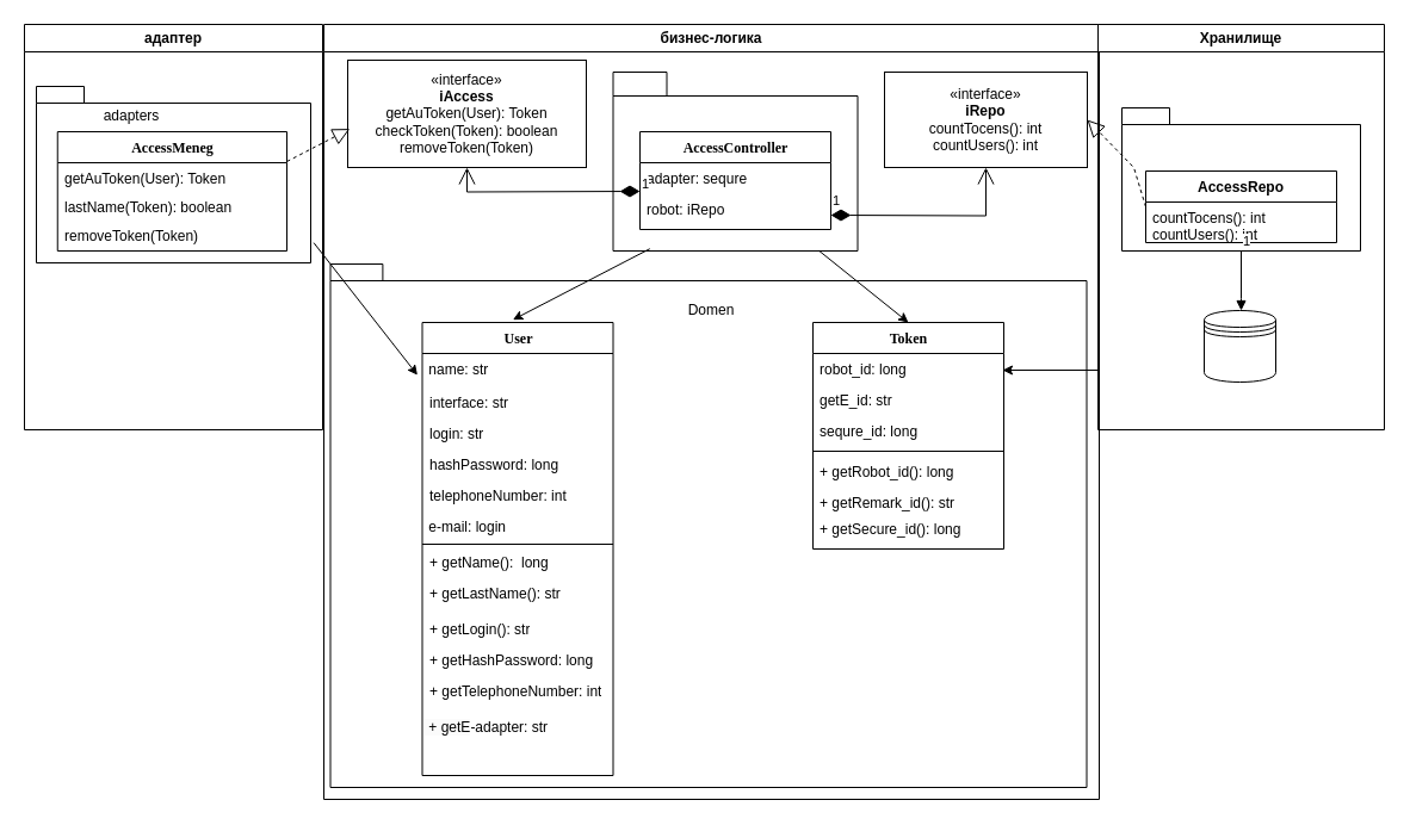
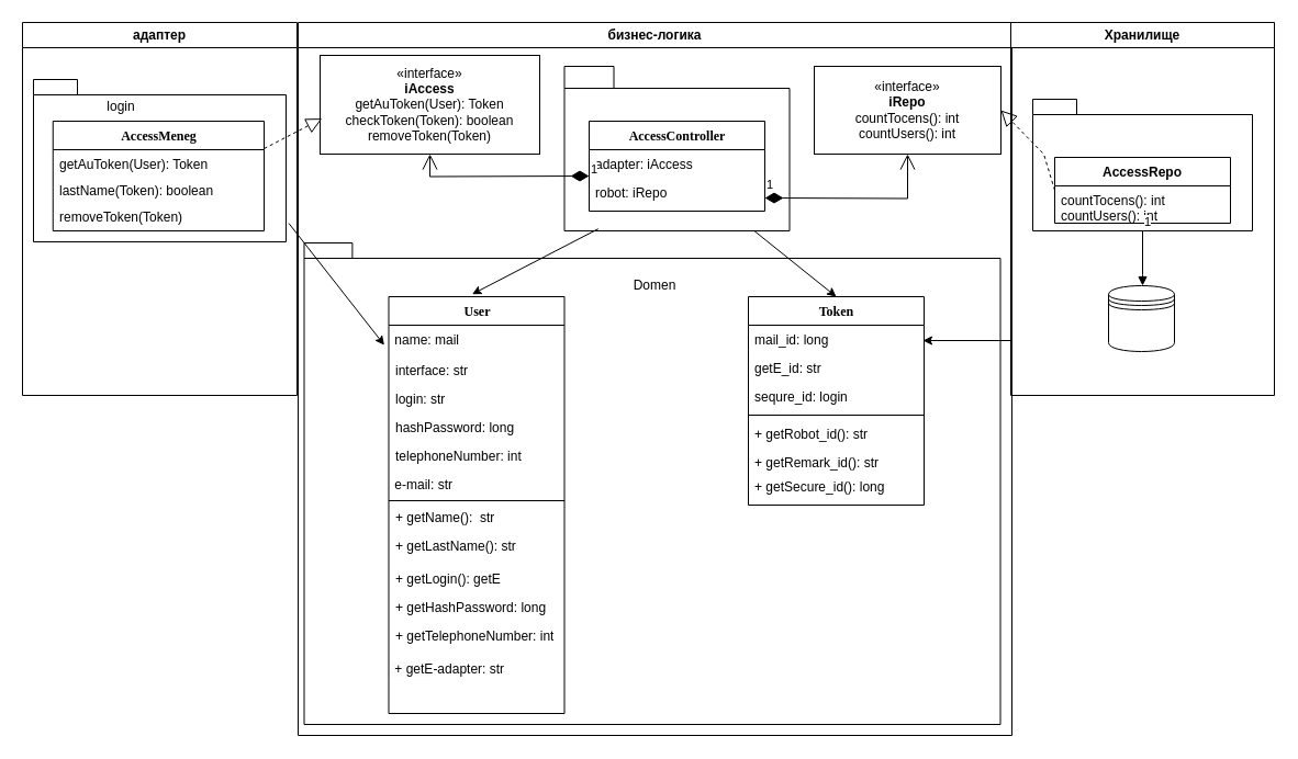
- <mxCell id="46" value="adapters" style="text;html=1;strokeColor=none;fillColor=none;align=center;verticalAlign=middle;whiteSpace=wrap;rounded=0;" parent="44" vertex="1"><mxGeometry x="60" y="62" width="60" height="30" as="geometry" /></mxCell>
+ <mxCell id="46" value="login" style="text;html=1;strokeColor=none;fillColor=none;align=center;verticalAlign=middle;whiteSpace=wrap;rounded=0;" parent="44" vertex="1"><mxGeometry x="60" y="62" width="60" height="30" as="geometry" /></mxCell>
- <mxCell id="7" value="adapter: sequre" style="text;html=1;strokeColor=none;fillColor=none;align=left;verticalAlign=top;spacingLeft=4;spacingRight=4;whiteSpace=wrap;overflow=hidden;rotatable=0;points=[[0,0.5],[1,0.5]];portConstraint=eastwest;" parent="6" vertex="1"><mxGeometry y="26" width="160" height="26" as="geometry" /></mxCell>
+ <mxCell id="7" value="adapter: iAccess" style="text;html=1;strokeColor=none;fillColor=none;align=left;verticalAlign=top;spacingLeft=4;spacingRight=4;whiteSpace=wrap;overflow=hidden;rotatable=0;points=[[0,0.5],[1,0.5]];portConstraint=eastwest;" parent="6" vertex="1"><mxGeometry y="26" width="160" height="26" as="geometry" /></mxCell>
- <mxCell id="13" value="&amp;nbsp;name: str" style="text;whiteSpace=wrap;html=1;" parent="12" vertex="1"><mxGeometry y="26" width="160" height="28" as="geometry" /></mxCell>
+ <mxCell id="13" value="&amp;nbsp;name: mail" style="text;whiteSpace=wrap;html=1;" parent="12" vertex="1"><mxGeometry y="26" width="160" height="28" as="geometry" /></mxCell>
- <mxCell id="29" value="robot_id: long" style="text;html=1;strokeColor=none;fillColor=none;align=left;verticalAlign=top;spacingLeft=4;spacingRight=4;whiteSpace=wrap;overflow=hidden;rotatable=0;points=[[0,0.5],[1,0.5]];portConstraint=eastwest;" parent="28" vertex="1"><mxGeometry y="26" width="160" height="26" as="geometry" /></mxCell>
+ <mxCell id="29" value="mail_id: long" style="text;html=1;strokeColor=none;fillColor=none;align=left;verticalAlign=top;spacingLeft=4;spacingRight=4;whiteSpace=wrap;overflow=hidden;rotatable=0;points=[[0,0.5],[1,0.5]];portConstraint=eastwest;" parent="28" vertex="1"><mxGeometry y="26" width="160" height="26" as="geometry" /></mxCell>
- <mxCell id="31" value="sequre_id: long" style="text;html=1;strokeColor=none;fillColor=none;align=left;verticalAlign=top;spacingLeft=4;spacingRight=4;whiteSpace=wrap;overflow=hidden;rotatable=0;points=[[0,0.5],[1,0.5]];portConstraint=eastwest;" parent="28" vertex="1"><mxGeometry y="78" width="160" height="26" as="geometry" /></mxCell>
+ <mxCell id="31" value="sequre_id: login" style="text;html=1;strokeColor=none;fillColor=none;align=left;verticalAlign=top;spacingLeft=4;spacingRight=4;whiteSpace=wrap;overflow=hidden;rotatable=0;points=[[0,0.5],[1,0.5]];portConstraint=eastwest;" parent="28" vertex="1"><mxGeometry y="78" width="160" height="26" as="geometry" /></mxCell>
- <mxCell id="33" value="+ getRobot_id(): long" style="text;html=1;strokeColor=none;fillColor=none;align=left;verticalAlign=top;spacingLeft=4;spacingRight=4;whiteSpace=wrap;overflow=hidden;rotatable=0;points=[[0,0.5],[1,0.5]];portConstraint=eastwest;" parent="28" vertex="1"><mxGeometry y="112" width="160" height="26" as="geometry" /></mxCell>
+ <mxCell id="33" value="+ getRobot_id(): str" style="text;html=1;strokeColor=none;fillColor=none;align=left;verticalAlign=top;spacingLeft=4;spacingRight=4;whiteSpace=wrap;overflow=hidden;rotatable=0;points=[[0,0.5],[1,0.5]];portConstraint=eastwest;" parent="28" vertex="1"><mxGeometry y="112" width="160" height="26" as="geometry" /></mxCell>
- <mxCell id="18" value="&amp;nbsp;e-mail: login" style="text;whiteSpace=wrap;html=1;" parent="12" vertex="1"><mxGeometry y="158" width="160" height="26" as="geometry" /></mxCell>
+ <mxCell id="18" value="&amp;nbsp;e-mail: str" style="text;whiteSpace=wrap;html=1;" parent="12" vertex="1"><mxGeometry y="158" width="160" height="26" as="geometry" /></mxCell>
- <mxCell id="20" value="+ getName():&amp;nbsp; long" style="text;html=1;strokeColor=none;fillColor=none;align=left;verticalAlign=top;spacingLeft=4;spacingRight=4;whiteSpace=wrap;overflow=hidden;rotatable=0;points=[[0,0.5],[1,0.5]];portConstraint=eastwest;" parent="12" vertex="1"><mxGeometry y="188" width="160" height="26" as="geometry" /></mxCell>
+ <mxCell id="20" value="+ getName():&amp;nbsp; str" style="text;html=1;strokeColor=none;fillColor=none;align=left;verticalAlign=top;spacingLeft=4;spacingRight=4;whiteSpace=wrap;overflow=hidden;rotatable=0;points=[[0,0.5],[1,0.5]];portConstraint=eastwest;" parent="12" vertex="1"><mxGeometry y="188" width="160" height="26" as="geometry" /></mxCell>
- <mxCell id="22" value="+ getLogin(): str" style="text;html=1;strokeColor=none;fillColor=none;align=left;verticalAlign=top;spacingLeft=4;spacingRight=4;whiteSpace=wrap;overflow=hidden;rotatable=0;points=[[0,0.5],[1,0.5]];portConstraint=eastwest;" parent="12" vertex="1"><mxGeometry y="244" width="160" height="26" as="geometry" /></mxCell>
+ <mxCell id="22" value="+ getLogin(): getE" style="text;html=1;strokeColor=none;fillColor=none;align=left;verticalAlign=top;spacingLeft=4;spacingRight=4;whiteSpace=wrap;overflow=hidden;rotatable=0;points=[[0,0.5],[1,0.5]];portConstraint=eastwest;" parent="12" vertex="1"><mxGeometry y="244" width="160" height="26" as="geometry" /></mxCell>
